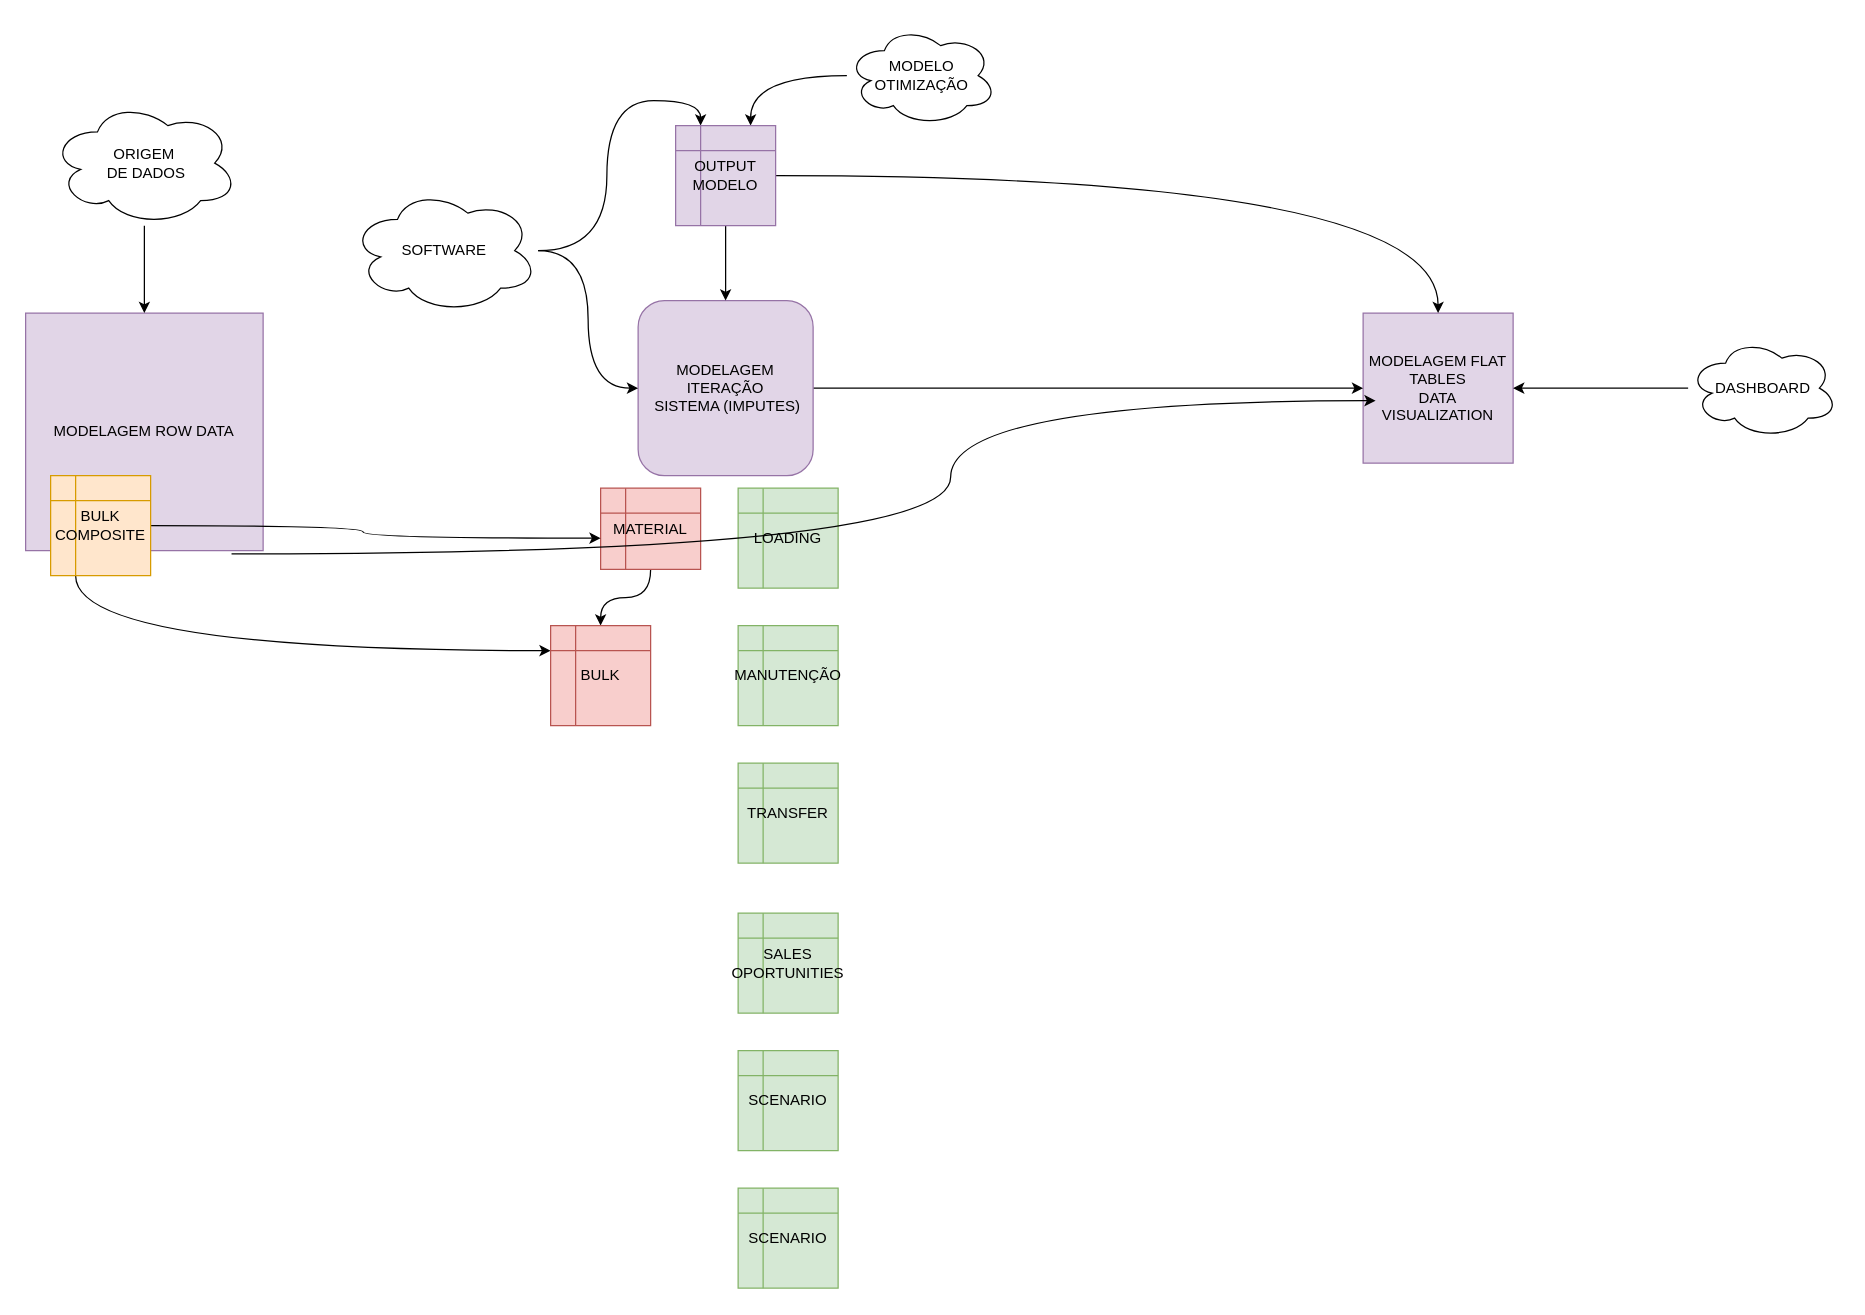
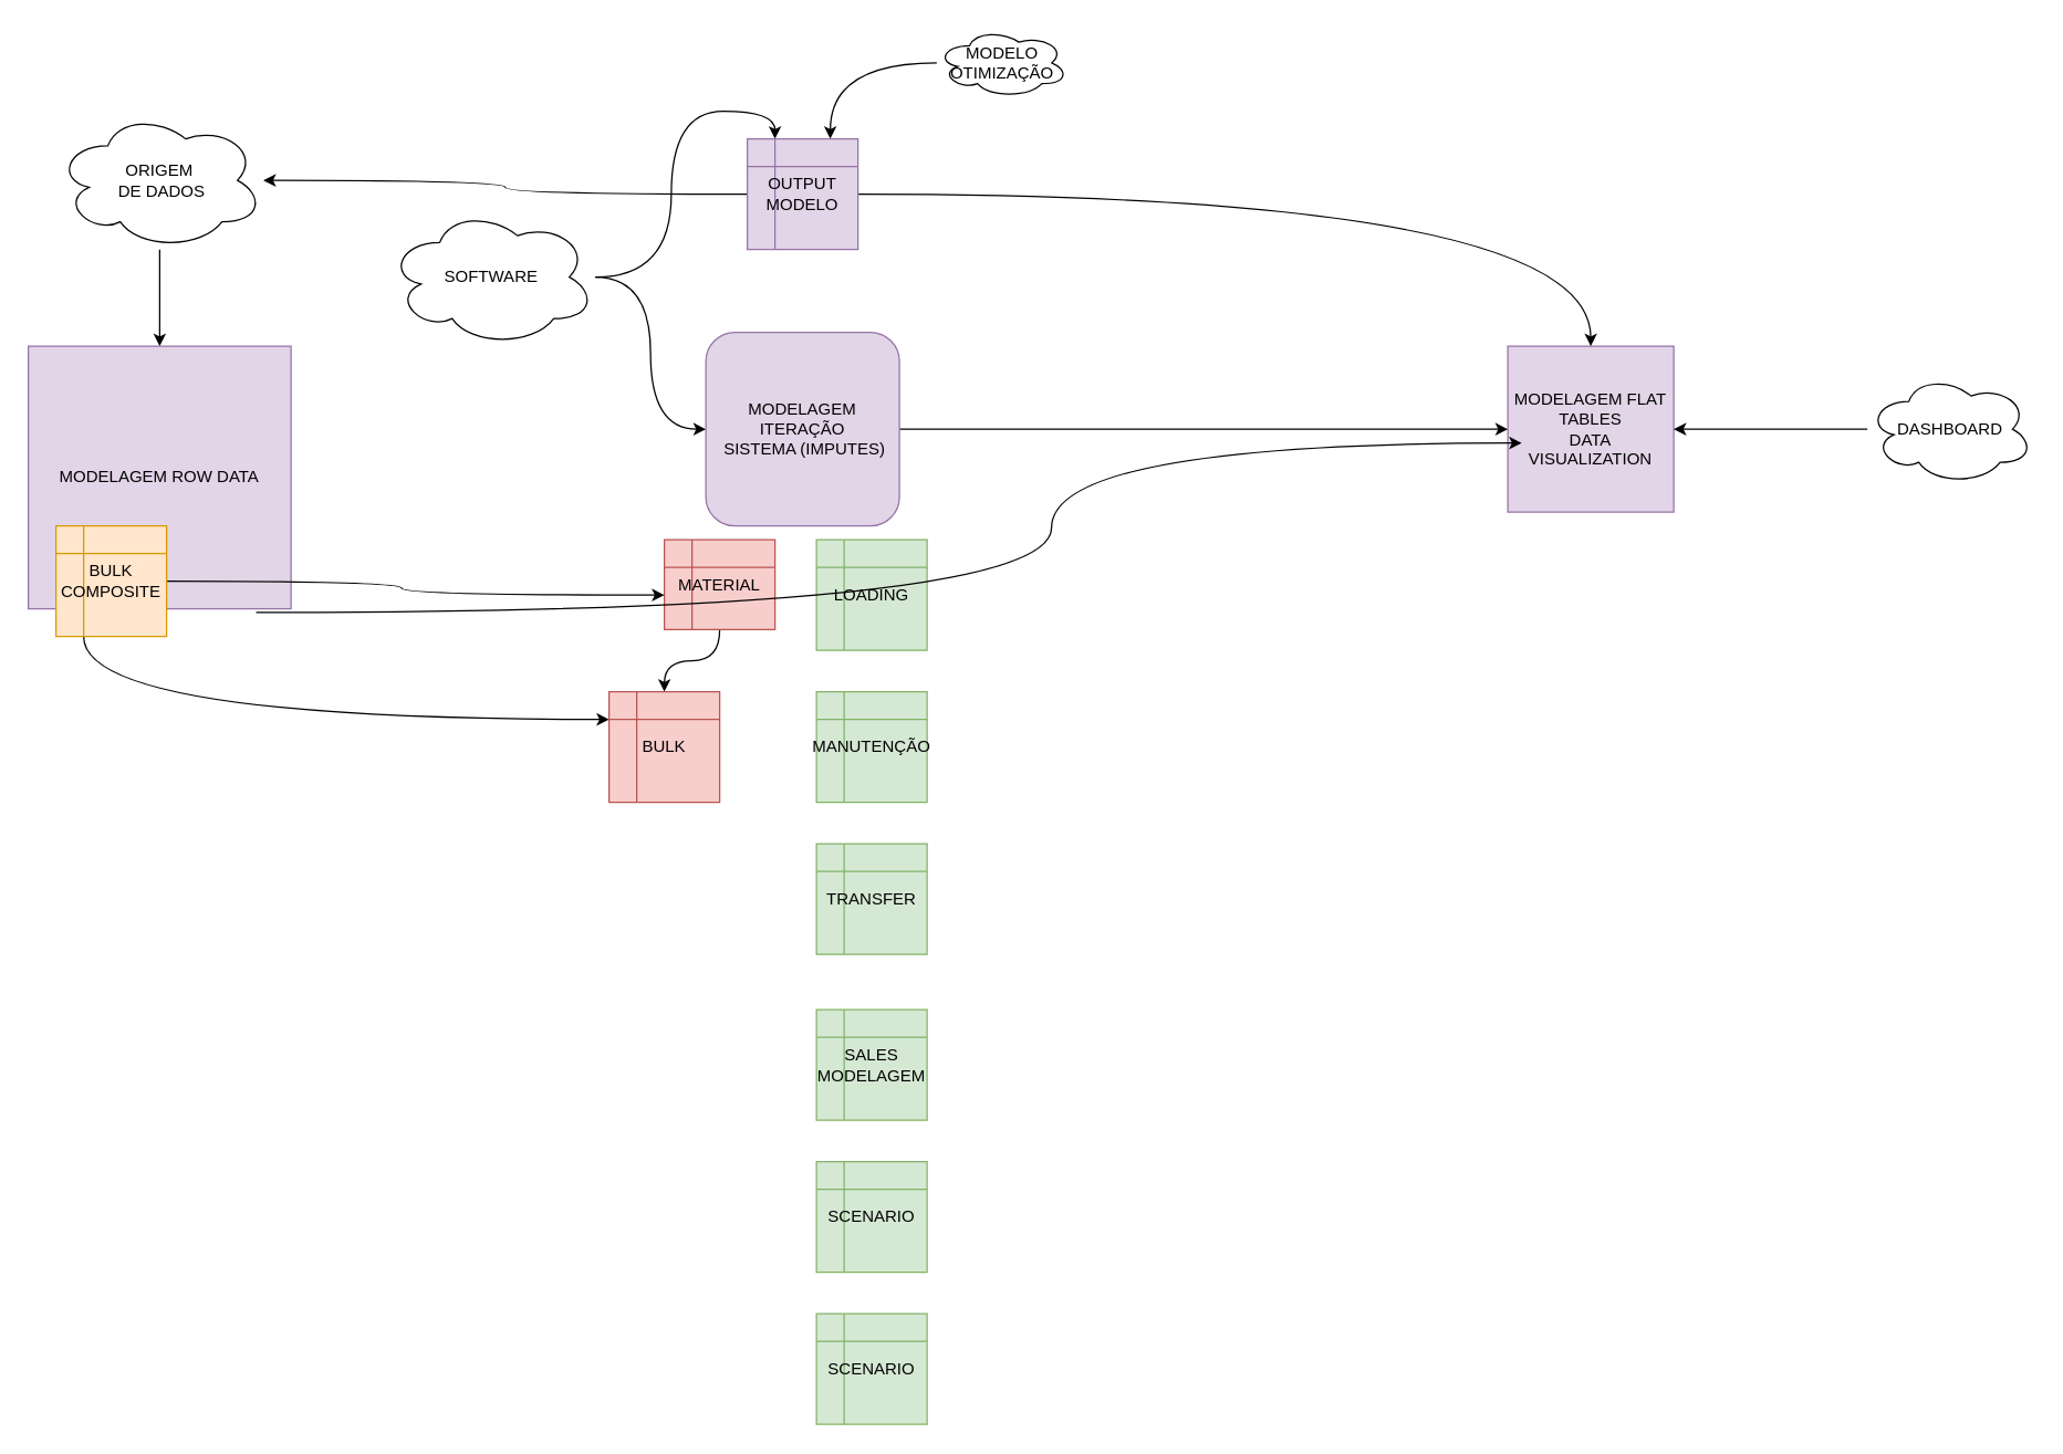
- <mxCell id="11" value="MODELO OTIMIZAÇÃO" style="ellipse;shape=cloud;whiteSpace=wrap;html=1;" vertex="1" parent="1"><mxGeometry x="677" y="20" width="120" height="80" as="geometry" /></mxCell>
+ <mxCell id="11" value="MODELO OTIMIZAÇÃO" style="ellipse;shape=cloud;whiteSpace=wrap;html=1;" vertex="1" parent="1"><mxGeometry x="677" y="20" width="95" height="50" as="geometry" /></mxCell>
- <mxCell id="20" style="edgeStyle=orthogonalEdgeStyle;curved=1;orthogonalLoop=1;jettySize=auto;html=1;" edge="1" parent="1" source="22" target="6"><mxGeometry relative="1" as="geometry" /></mxCell>
+ <mxCell id="20" style="edgeStyle=orthogonalEdgeStyle;curved=1;orthogonalLoop=1;jettySize=auto;html=1;" edge="1" parent="1" source="22" target="13"><mxGeometry relative="1" as="geometry" /></mxCell>
- <mxCell id="26" value="SALES&lt;br&gt;OPORTUNITIES" style="shape=internalStorage;whiteSpace=wrap;html=1;backgroundOutline=1;fillColor=#d5e8d4;strokeColor=#82b366;" vertex="1" parent="1"><mxGeometry x="590" y="730" width="80" height="80" as="geometry" /></mxCell>
+ <mxCell id="26" value="SALES&lt;br&gt;MODELAGEM" style="shape=internalStorage;whiteSpace=wrap;html=1;backgroundOutline=1;fillColor=#d5e8d4;strokeColor=#82b366;" vertex="1" parent="1"><mxGeometry x="590" y="730" width="80" height="80" as="geometry" /></mxCell>
